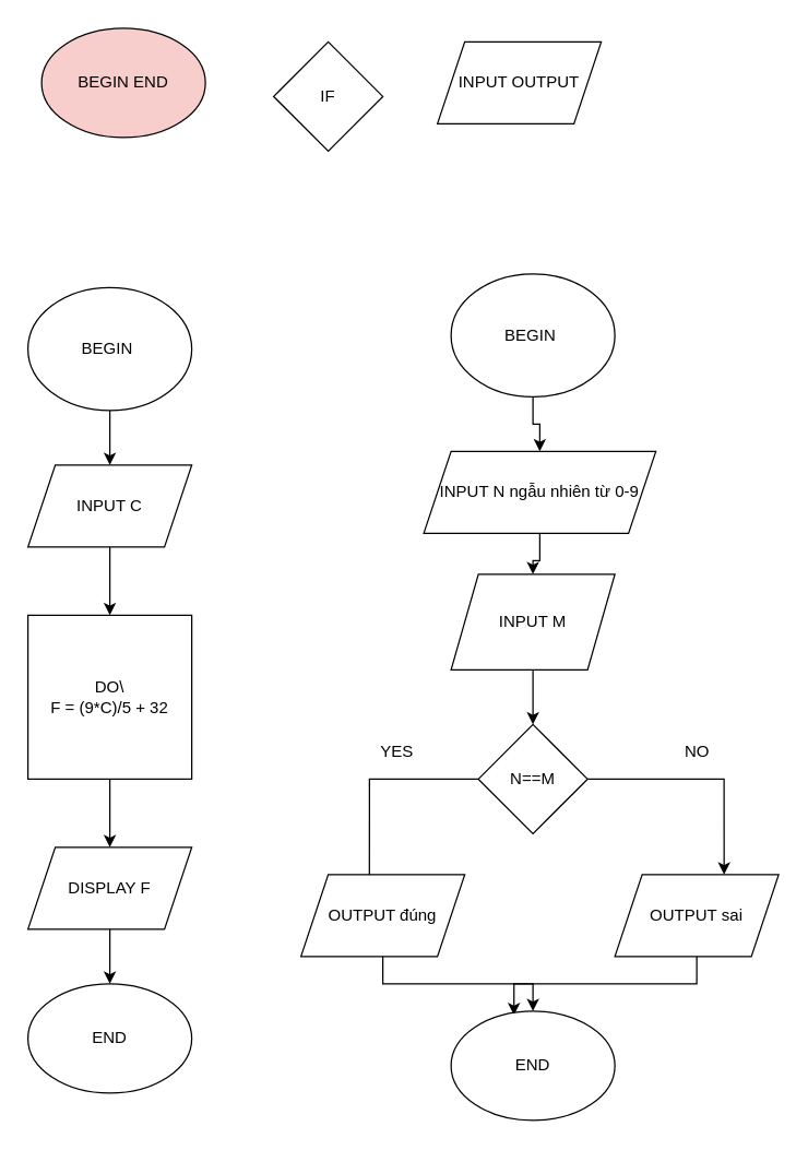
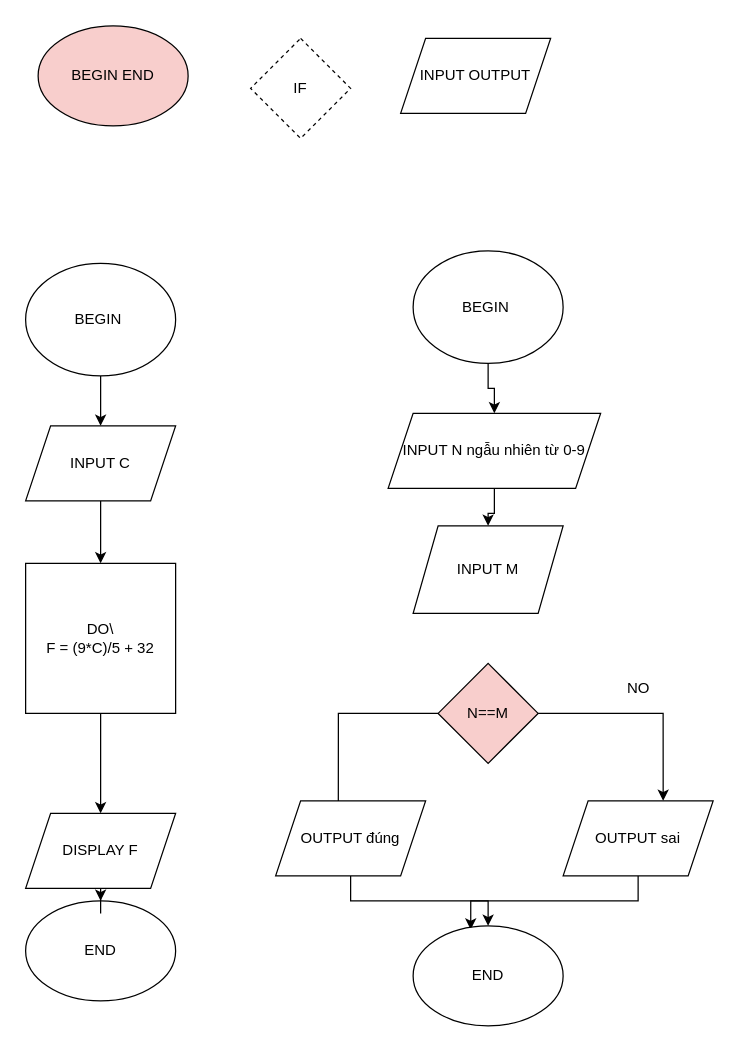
- <mxCell id="3" value="IF" style="rhombus;whiteSpace=wrap;html=1;" vertex="1" parent="1"><mxGeometry x="200" y="30" width="80" height="80" as="geometry" /></mxCell>
+ <mxCell id="3" value="IF" style="rhombus;whiteSpace=wrap;html=1;dashed=1;" vertex="1" parent="1"><mxGeometry x="200" y="30" width="80" height="80" as="geometry" /></mxCell>
- <mxCell id="18" style="edgeStyle=orthogonalEdgeStyle;rounded=0;orthogonalLoop=1;jettySize=auto;html=1;" edge="1" parent="1" source="19" target="22"><mxGeometry relative="1" as="geometry" /></mxCell>
- <mxCell id="28" value="YES" style="text;html=1;resizable=0;autosize=1;align=center;verticalAlign=middle;points=[];fillColor=none;strokeColor=none;rounded=0;" vertex="1" parent="1"><mxGeometry x="270" y="540" width="40" height="20" as="geometry" /></mxCell>
- <mxCell id="22" value="N==M" style="rhombus;whiteSpace=wrap;html=1;" vertex="1" parent="1"><mxGeometry x="350" y="530" width="80" height="80" as="geometry" /></mxCell>
+ <mxCell id="22" value="N==M" style="rhombus;whiteSpace=wrap;html=1;fillColor=#f8cecc;" vertex="1" parent="1"><mxGeometry x="350" y="530" width="80" height="80" as="geometry" /></mxCell>
- <mxCell id="13" value="DISPLAY F" style="shape=parallelogram;perimeter=parallelogramPerimeter;whiteSpace=wrap;html=1;fixedSize=1;" vertex="1" parent="1"><mxGeometry x="20" y="620" width="120" height="60" as="geometry" /></mxCell>
+ <mxCell id="13" value="DISPLAY F" style="shape=parallelogram;perimeter=parallelogramPerimeter;whiteSpace=wrap;html=1;fixedSize=1;" vertex="1" parent="1"><mxGeometry x="20" y="650" width="120" height="60" as="geometry" /></mxCell>
